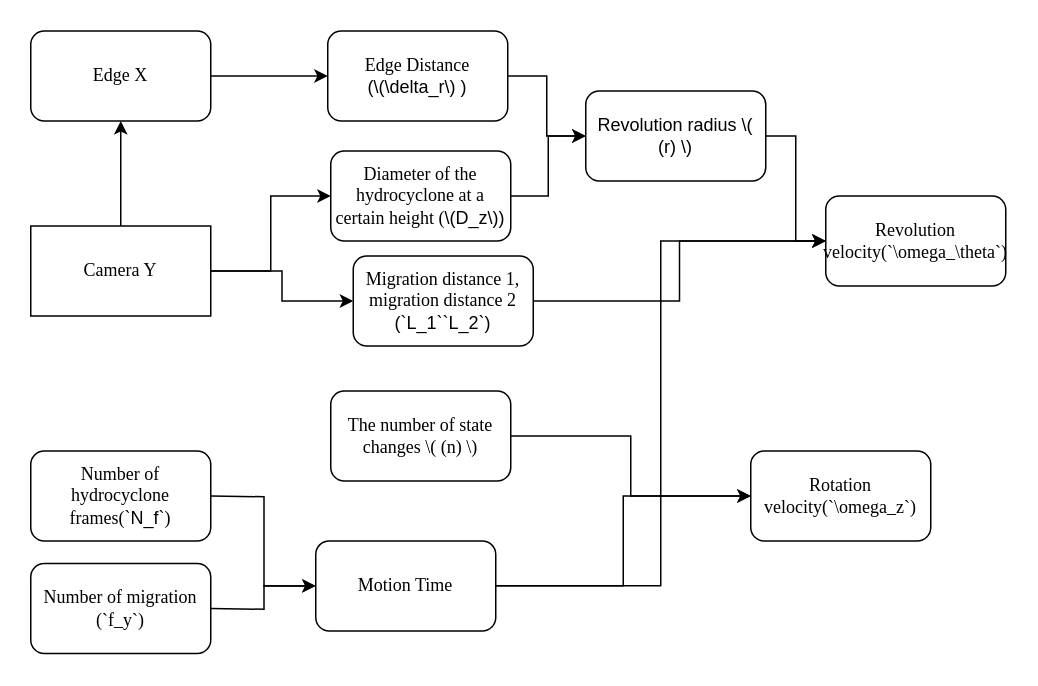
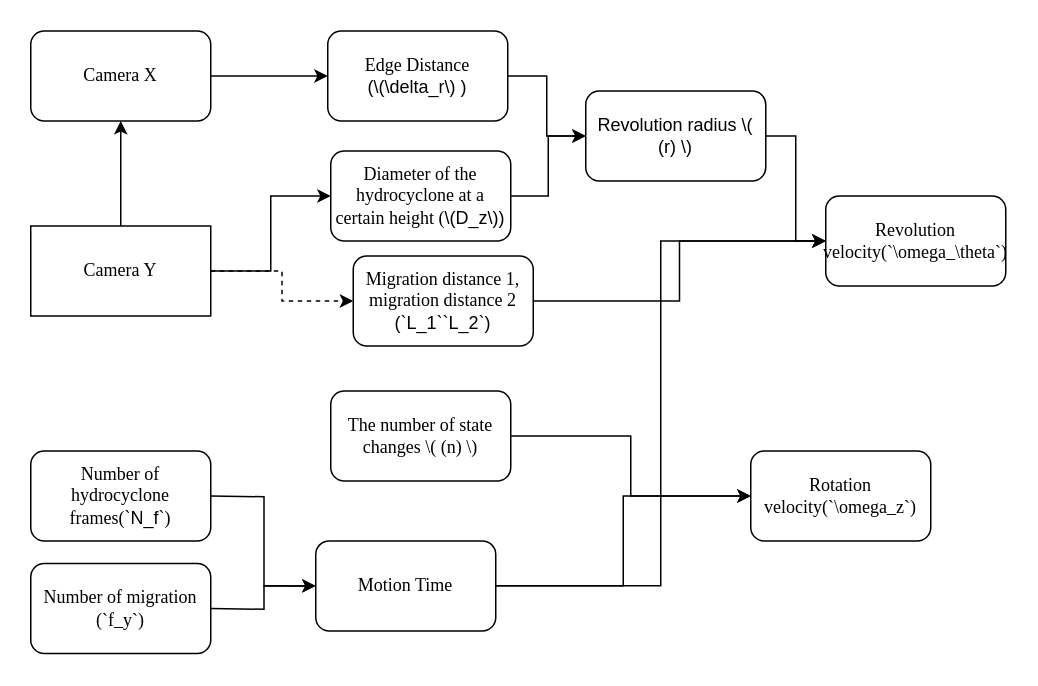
- <mxCell id="3" value="&lt;font face=&quot;Times New Roman&quot;&gt;Edge X&lt;/font&gt;" style="rounded=1;whiteSpace=wrap;html=1;shadow=0;glass=0;strokeColor=default;strokeWidth=1;align=center;verticalAlign=middle;fontFamily=Helvetica;fontSize=12;fontColor=default;fillColor=default;" parent="1" vertex="1"><mxGeometry x="20" y="20" width="120" height="60" as="geometry" /></mxCell>
+ <mxCell id="3" value="&lt;font face=&quot;Times New Roman&quot;&gt;Camera X&lt;/font&gt;" style="rounded=1;whiteSpace=wrap;html=1;shadow=0;glass=0;strokeColor=default;strokeWidth=1;align=center;verticalAlign=middle;fontFamily=Helvetica;fontSize=12;fontColor=default;fillColor=default;" parent="1" vertex="1"><mxGeometry x="20" y="20" width="120" height="60" as="geometry" /></mxCell>
- <mxCell id="5" style="edgeStyle=orthogonalEdgeStyle;rounded=0;orthogonalLoop=1;jettySize=auto;html=1;entryX=0;entryY=0.5;entryDx=0;entryDy=0;fontFamily=Times New Roman;fontSize=12;fontColor=default;" parent="1" source="7" target="22" edge="1"><mxGeometry relative="1" as="geometry" /></mxCell>
+ <mxCell id="5" style="edgeStyle=orthogonalEdgeStyle;rounded=0;orthogonalLoop=1;jettySize=auto;html=1;entryX=0;entryY=0.5;entryDx=0;entryDy=0;fontFamily=Times New Roman;fontSize=12;fontColor=default;dashed=1;" parent="1" source="7" target="22" edge="1"><mxGeometry relative="1" as="geometry" /></mxCell>
